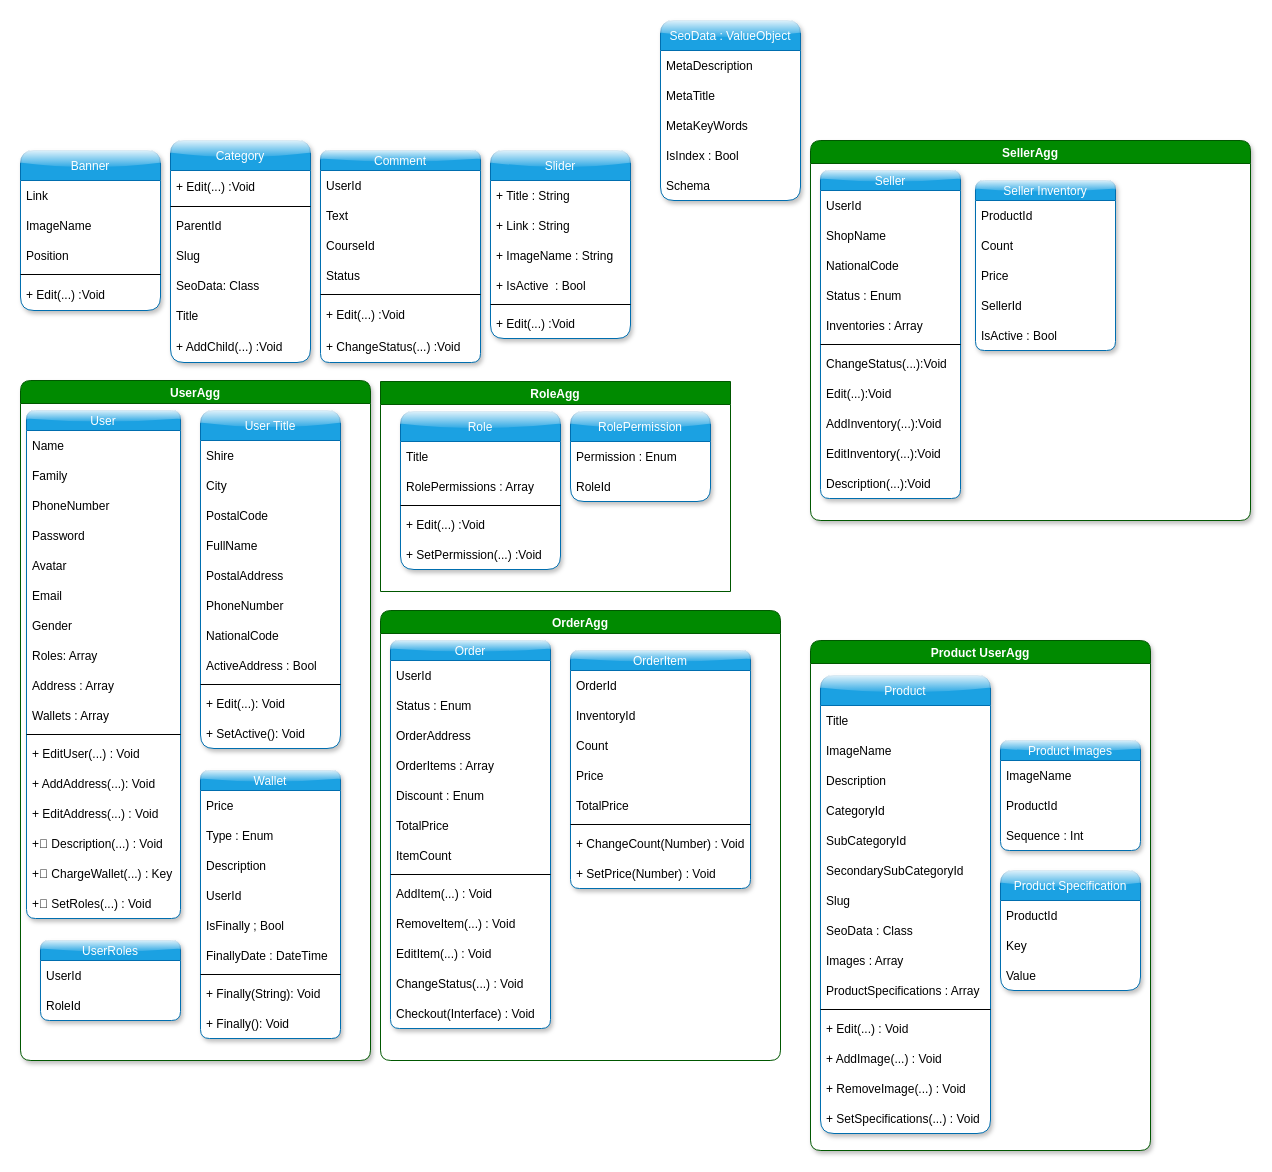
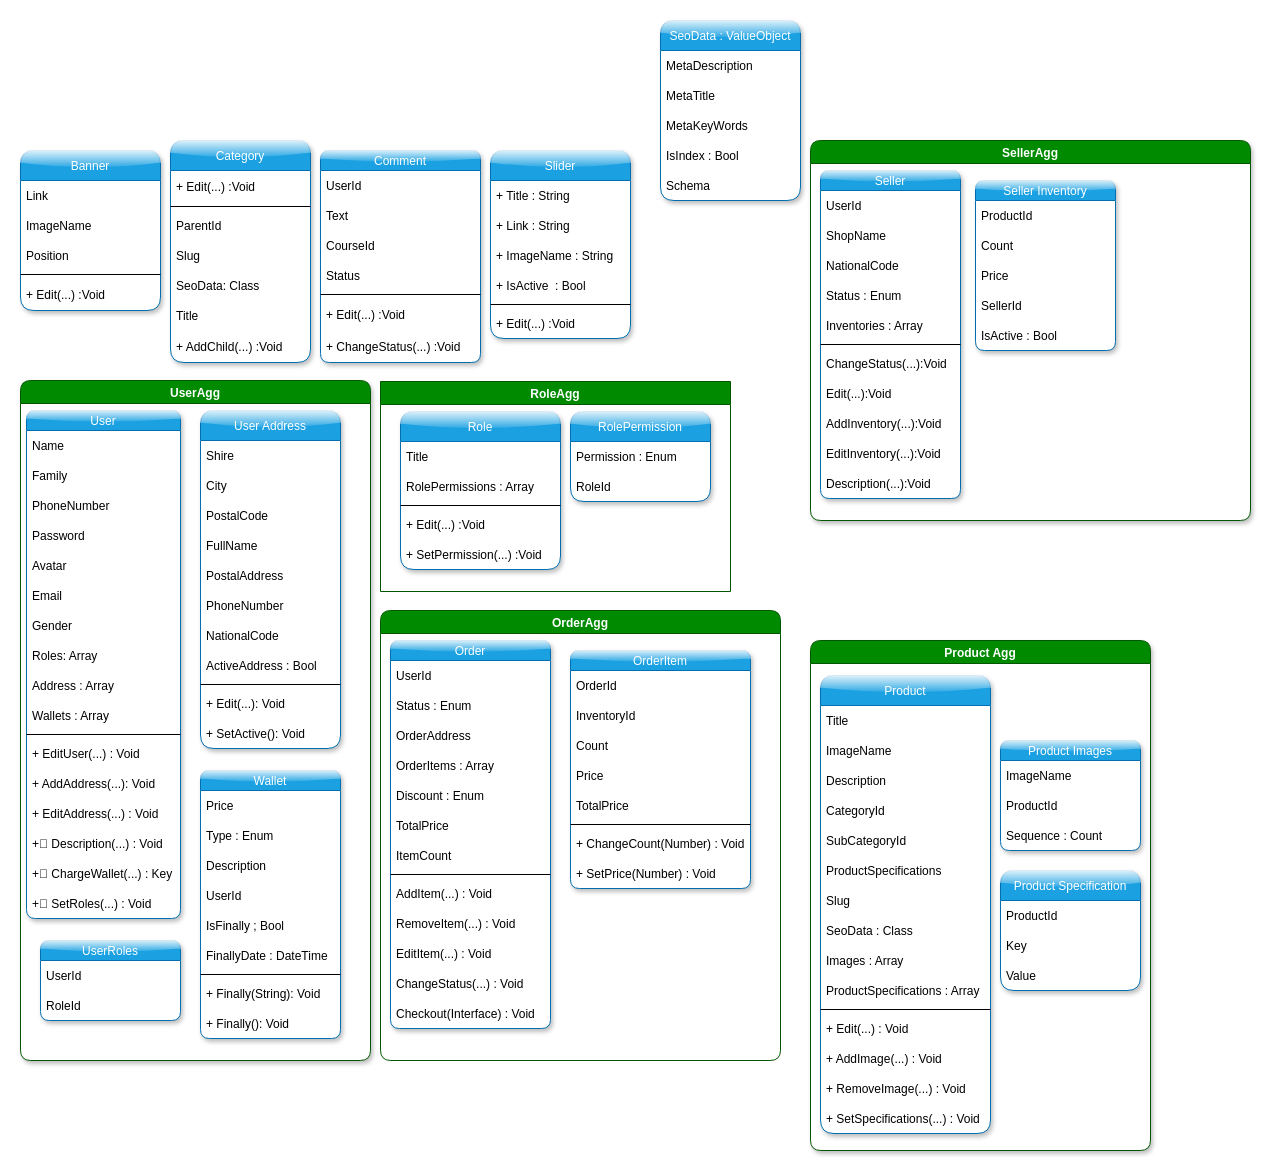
- <mxCell id="50" value="User Title" style="swimlane;fontStyle=0;childLayout=stackLayout;horizontal=1;startSize=30;horizontalStack=0;resizeParent=1;resizeParentMax=0;resizeLast=0;collapsible=1;marginBottom=0;fillColor=#1ba1e2;strokeColor=#006EAF;swimlaneFillColor=default;glass=1;rounded=1;shadow=1;fontColor=#ffffff;" parent="31" vertex="1"><mxGeometry x="180" y="30" width="140" height="338" as="geometry" /></mxCell>
+ <mxCell id="50" value="User Address" style="swimlane;fontStyle=0;childLayout=stackLayout;horizontal=1;startSize=30;horizontalStack=0;resizeParent=1;resizeParentMax=0;resizeLast=0;collapsible=1;marginBottom=0;fillColor=#1ba1e2;strokeColor=#006EAF;swimlaneFillColor=default;glass=1;rounded=1;shadow=1;fontColor=#ffffff;" parent="31" vertex="1"><mxGeometry x="180" y="30" width="140" height="338" as="geometry" /></mxCell>
- <mxCell id="128" value="Product UserAgg" style="swimlane;fillColor=#008a00;strokeColor=#005700;swimlaneFillColor=default;glass=0;rounded=1;shadow=1;sketch=0;fontColor=#ffffff;" parent="1" vertex="1"><mxGeometry x="810" y="640" width="340" height="510" as="geometry" /></mxCell>
+ <mxCell id="128" value="Product Agg" style="swimlane;fillColor=#008a00;strokeColor=#005700;swimlaneFillColor=default;glass=0;rounded=1;shadow=1;sketch=0;fontColor=#ffffff;" parent="1" vertex="1"><mxGeometry x="810" y="640" width="340" height="510" as="geometry" /></mxCell>
- <mxCell id="148" value="Sequence : Int" style="text;strokeColor=none;fillColor=none;align=left;verticalAlign=middle;spacingLeft=4;spacingRight=4;overflow=hidden;points=[[0,0.5],[1,0.5]];portConstraint=eastwest;rotatable=0;" parent="145" vertex="1"><mxGeometry y="80" width="140" height="30" as="geometry" /></mxCell>
+ <mxCell id="148" value="Sequence : Count" style="text;strokeColor=none;fillColor=none;align=left;verticalAlign=middle;spacingLeft=4;spacingRight=4;overflow=hidden;points=[[0,0.5],[1,0.5]];portConstraint=eastwest;rotatable=0;" parent="145" vertex="1"><mxGeometry y="80" width="140" height="30" as="geometry" /></mxCell>
- <mxCell id="135" value="SecondarySubCategoryId" style="text;strokeColor=none;fillColor=none;align=left;verticalAlign=middle;spacingLeft=4;spacingRight=4;overflow=hidden;points=[[0,0.5],[1,0.5]];portConstraint=eastwest;rotatable=0;" parent="129" vertex="1"><mxGeometry y="180" width="170" height="30" as="geometry" /></mxCell>
+ <mxCell id="135" value="ProductSpecifications" style="text;strokeColor=none;fillColor=none;align=left;verticalAlign=middle;spacingLeft=4;spacingRight=4;overflow=hidden;points=[[0,0.5],[1,0.5]];portConstraint=eastwest;rotatable=0;" parent="129" vertex="1"><mxGeometry y="180" width="170" height="30" as="geometry" /></mxCell>
